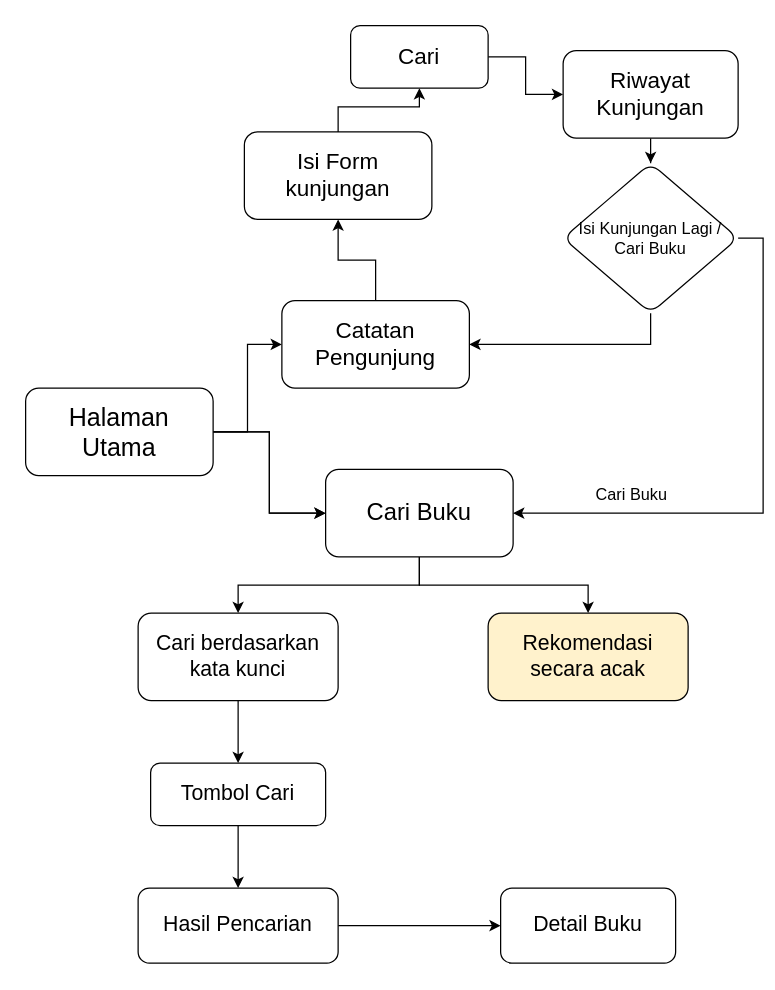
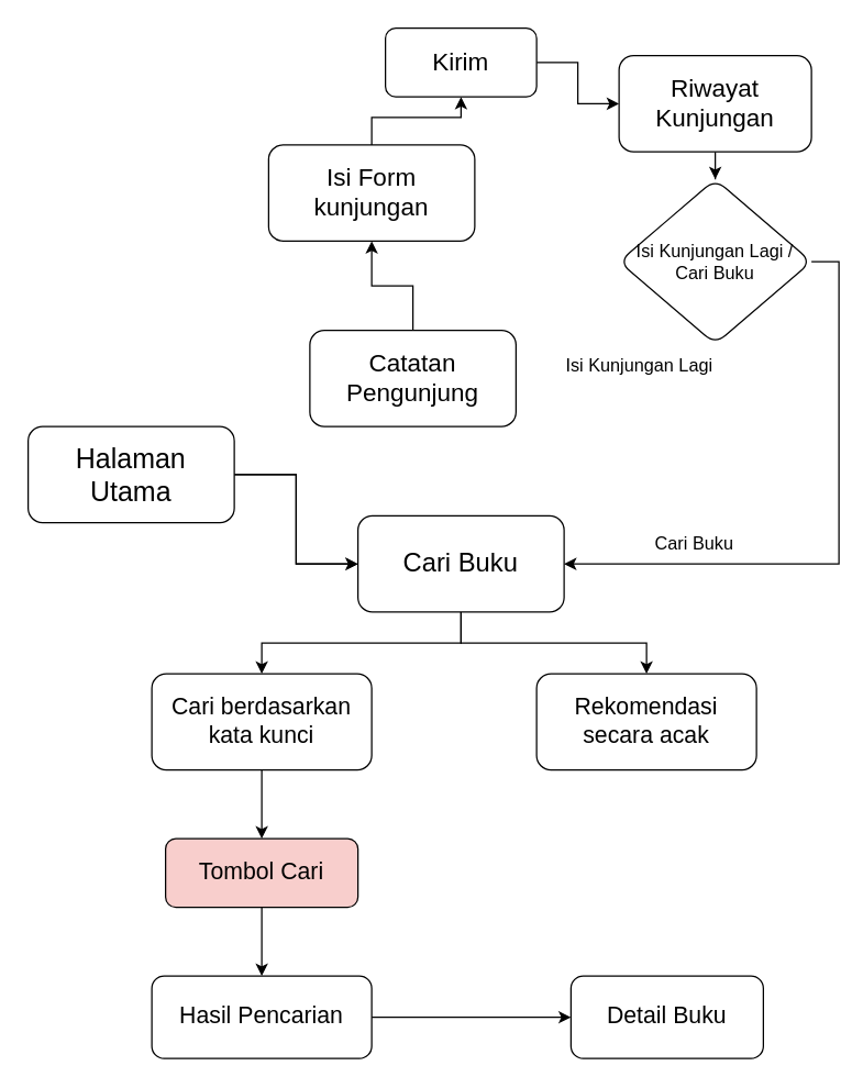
- <mxCell id="14" value="&lt;span style=&quot;font-size: 18px;&quot;&gt;Cari&lt;/span&gt;" style="rounded=1;whiteSpace=wrap;html=1;" vertex="1" parent="1"><mxGeometry x="280" y="20" width="110" height="50" as="geometry" /></mxCell>
+ <mxCell id="14" value="&lt;span style=&quot;font-size: 18px;&quot;&gt;Kirim&lt;/span&gt;" style="rounded=1;whiteSpace=wrap;html=1;" vertex="1" parent="1"><mxGeometry x="280" y="20" width="110" height="50" as="geometry" /></mxCell>
+ <mxCell id="28" value="&lt;font style=&quot;font-size: 13px;&quot;&gt;Isi Kunjungan Lagi&lt;/font&gt;" style="text;html=1;strokeColor=none;fillColor=none;align=center;verticalAlign=middle;whiteSpace=wrap;rounded=0;" vertex="1" parent="1"><mxGeometry x="410" y="250" width="110" height="30" as="geometry" /></mxCell>
- <mxCell id="17" style="edgeStyle=orthogonalEdgeStyle;rounded=0;orthogonalLoop=1;jettySize=auto;html=1;entryX=1;entryY=0.5;entryDx=0;entryDy=0;" edge="1" parent="1" source="19" target="10"><mxGeometry relative="1" as="geometry"><Array as="points"><mxPoint x="520" y="275" /></Array></mxGeometry></mxCell>
- <mxCell id="4" style="edgeStyle=orthogonalEdgeStyle;rounded=0;orthogonalLoop=1;jettySize=auto;html=1;exitX=1;exitY=0.5;exitDx=0;exitDy=0;entryX=0;entryY=0.5;entryDx=0;entryDy=0;" edge="1" parent="1" source="5" target="10"><mxGeometry relative="1" as="geometry" /></mxCell>
- <mxCell id="22" value="&lt;font style=&quot;font-size: 17px;&quot;&gt;Rekomendasi secara acak&lt;/font&gt;" style="rounded=1;whiteSpace=wrap;html=1;fillColor=#fff2cc;" vertex="1" parent="1"><mxGeometry x="390" y="490" width="160" height="70" as="geometry" /></mxCell>
+ <mxCell id="22" value="&lt;font style=&quot;font-size: 17px;&quot;&gt;Rekomendasi secara acak&lt;/font&gt;" style="rounded=1;whiteSpace=wrap;html=1;" vertex="1" parent="1"><mxGeometry x="390" y="490" width="160" height="70" as="geometry" /></mxCell>
- <mxCell id="24" value="&lt;font style=&quot;font-size: 17px;&quot;&gt;Tombol Cari&lt;/font&gt;" style="rounded=1;whiteSpace=wrap;html=1;" vertex="1" parent="1"><mxGeometry x="120" y="610" width="140" height="50" as="geometry" /></mxCell>
+ <mxCell id="24" value="&lt;font style=&quot;font-size: 17px;&quot;&gt;Tombol Cari&lt;/font&gt;" style="rounded=1;whiteSpace=wrap;html=1;fillColor=#f8cecc;" vertex="1" parent="1"><mxGeometry x="120" y="610" width="140" height="50" as="geometry" /></mxCell>
- <mxCell id="27" value="&lt;span style=&quot;font-size: 17px;&quot;&gt;Detail Buku&lt;/span&gt;" style="rounded=1;whiteSpace=wrap;html=1;" vertex="1" parent="1"><mxGeometry x="400" y="710" width="140" height="60" as="geometry" /></mxCell>
+ <mxCell id="27" value="&lt;span style=&quot;font-size: 17px;&quot;&gt;Detail Buku&lt;/span&gt;" style="rounded=1;whiteSpace=wrap;html=1;" vertex="1" parent="1"><mxGeometry x="415" y="710" width="140" height="60" as="geometry" /></mxCell>
